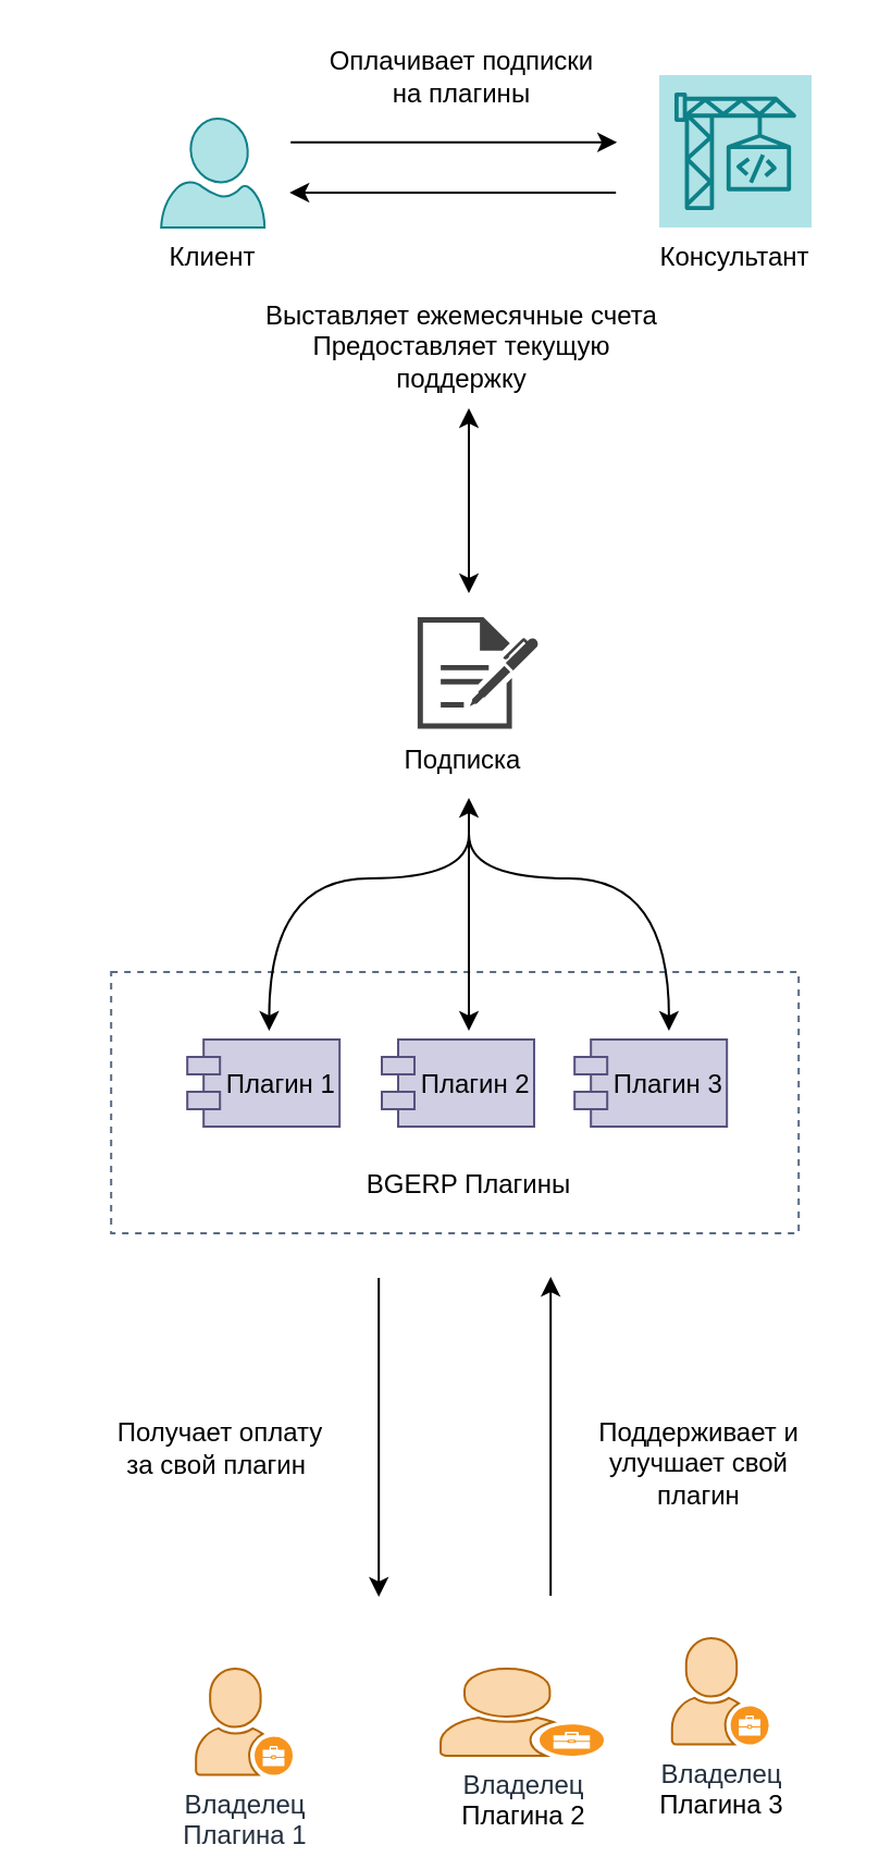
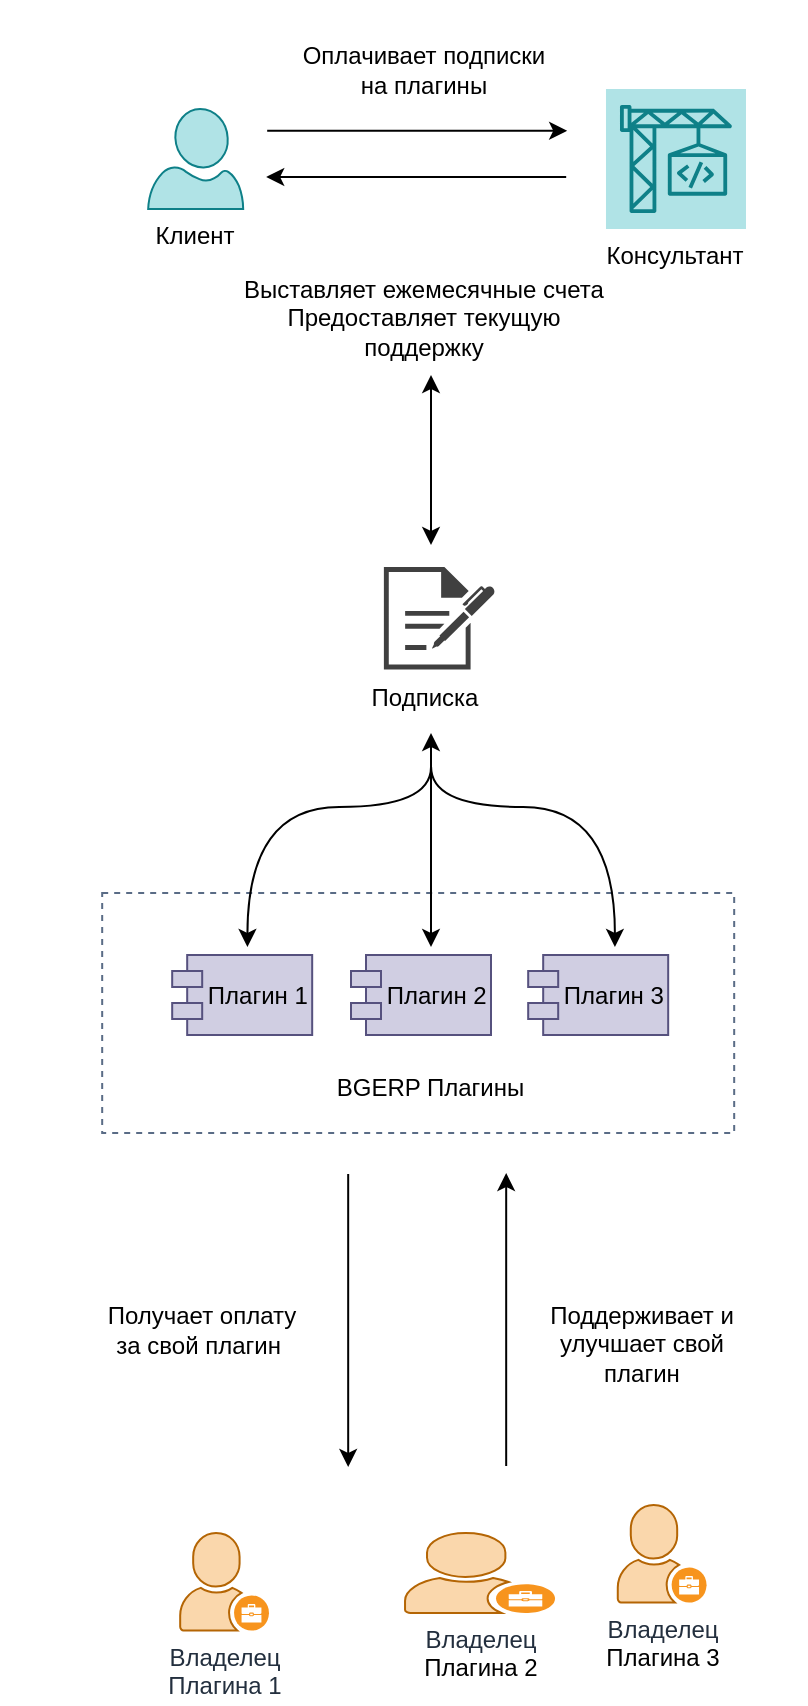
- <mxCell id="16" value="Консультант" style="sketch=0;points=[[0,0,0],[0.25,0,0],[0.5,0,0],[0.75,0,0],[1,0,0],[0,1,0],[0.25,1,0],[0.5,1,0],[0.75,1,0],[1,1,0],[0,0.25,0],[0,0.5,0],[0,0.75,0],[1,0.25,0],[1,0.5,0],[1,0.75,0]];outlineConnect=0;gradientDirection=north;fillColor=#b0e3e6;strokeColor=#0e8088;dashed=0;verticalLabelPosition=bottom;verticalAlign=top;align=center;html=1;fontSize=12;fontStyle=0;aspect=fixed;shape=mxgraph.aws4.resourceIcon;resIcon=mxgraph.aws4.codebuild;labelBackgroundColor=none;" vertex="1" parent="1"><mxGeometry x="302.49" y="34" width="70" height="70" as="geometry" /></mxCell>
+ <mxCell id="16" value="Консультант" style="sketch=0;points=[[0,0,0],[0.25,0,0],[0.5,0,0],[0.75,0,0],[1,0,0],[0,1,0],[0.25,1,0],[0.5,1,0],[0.75,1,0],[1,1,0],[0,0.25,0],[0,0.5,0],[0,0.75,0],[1,0.25,0],[1,0.5,0],[1,0.75,0]];outlineConnect=0;gradientDirection=north;fillColor=#b0e3e6;strokeColor=#0e8088;dashed=0;verticalLabelPosition=bottom;verticalAlign=top;align=center;html=1;fontSize=12;fontStyle=0;aspect=fixed;shape=mxgraph.aws4.resourceIcon;resIcon=mxgraph.aws4.codebuild;labelBackgroundColor=none;" vertex="1" parent="1"><mxGeometry x="302.49" y="44" width="70" height="70" as="geometry" /></mxCell>
